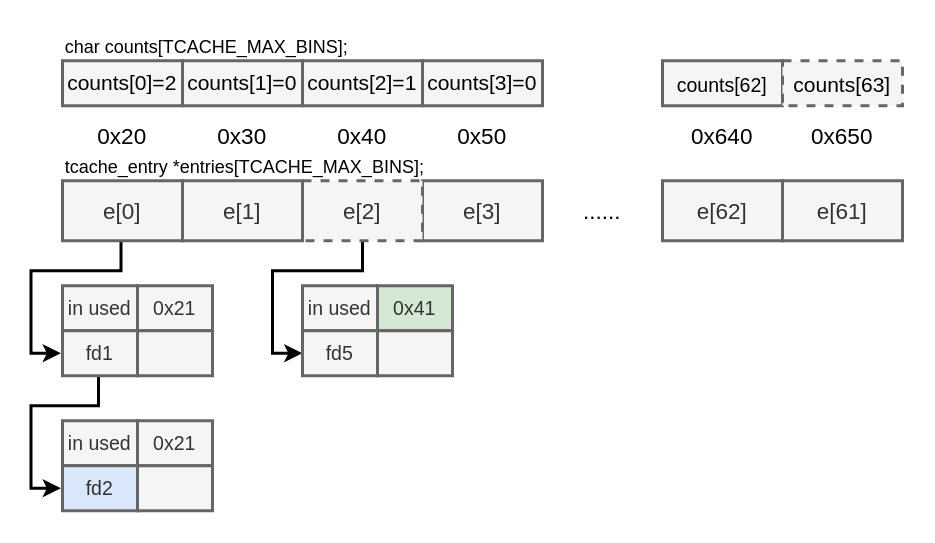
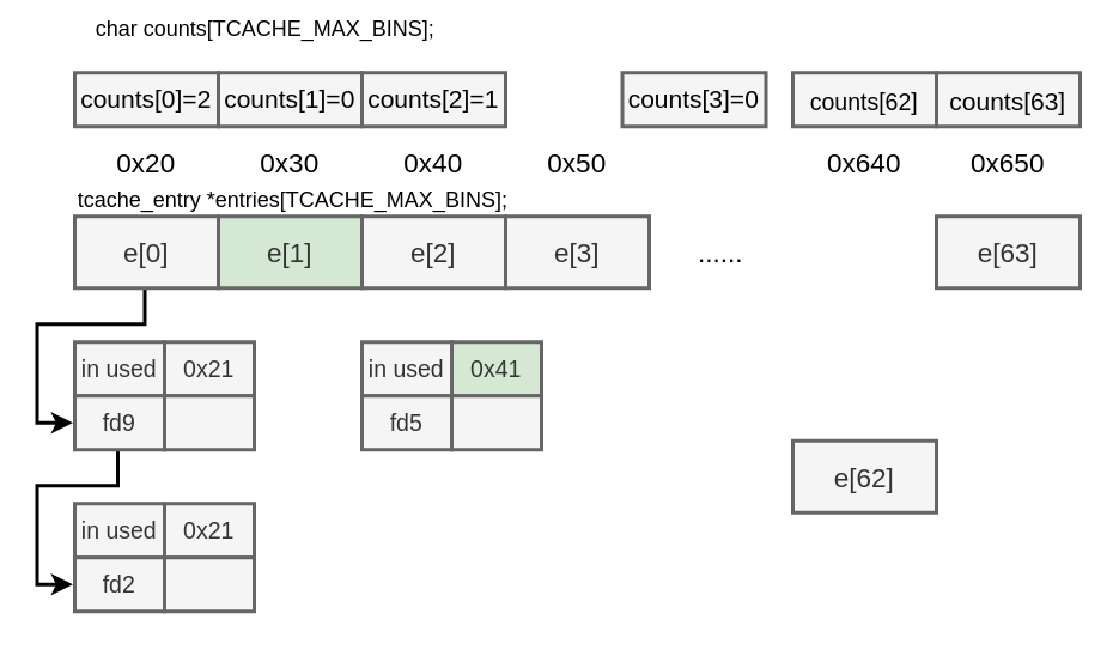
- <mxCell id="28" value="&lt;font style=&quot;font-size: 12px&quot;&gt;char counts[TCACHE_MAX_BINS];&lt;/font&gt;" style="text;html=1;strokeColor=none;fillColor=none;align=left;verticalAlign=middle;whiteSpace=wrap;rounded=0;fontSize=13;strokeWidth=2;" vertex="1" parent="1"><mxGeometry x="41" y="20" width="210" height="20" as="geometry" /></mxCell>
+ <mxCell id="28" value="&lt;font style=&quot;font-size: 12px&quot;&gt;char counts[TCACHE_MAX_BINS];&lt;/font&gt;" style="text;html=1;strokeColor=none;fillColor=none;align=left;verticalAlign=middle;whiteSpace=wrap;rounded=0;fontSize=13;strokeWidth=2;" vertex="1" parent="1"><mxGeometry x="51" y="5" width="210" height="20" as="geometry" /></mxCell>
- <mxCell id="31" value="&lt;font color=&quot;#000000&quot; style=&quot;font-size: 14px;&quot;&gt;&lt;span style=&quot;font-family: helvetica; font-size: 14px;&quot;&gt;counts[3]=&lt;/span&gt;&lt;span style=&quot;font-size: 14px;&quot;&gt;0&lt;/span&gt;&lt;/font&gt;" style="rounded=0;whiteSpace=wrap;html=1;fillColor=#f5f5f5;strokeColor=#666666;fontColor=#333333;fontSize=14;strokeWidth=2;" vertex="1" parent="1"><mxGeometry x="281" y="40" width="80" height="30" as="geometry" /></mxCell>
+ <mxCell id="31" value="&lt;font color=&quot;#000000&quot; style=&quot;font-size: 14px;&quot;&gt;&lt;span style=&quot;font-family: helvetica; font-size: 14px;&quot;&gt;counts[3]=&lt;/span&gt;&lt;span style=&quot;font-size: 14px;&quot;&gt;0&lt;/span&gt;&lt;/font&gt;" style="rounded=0;whiteSpace=wrap;html=1;fillColor=#f5f5f5;strokeColor=#666666;fontColor=#333333;fontSize=14;strokeWidth=2;" vertex="1" parent="1"><mxGeometry x="346" y="40" width="80" height="30" as="geometry" /></mxCell>
- <mxCell id="33" value="&lt;span style=&quot;font-family: &amp;#34;helvetica&amp;#34;&quot;&gt;&lt;font color=&quot;#000000&quot; style=&quot;font-size: 14px&quot;&gt;counts[63]&lt;/font&gt;&lt;/span&gt;" style="rounded=0;whiteSpace=wrap;html=1;fillColor=#f5f5f5;strokeColor=#666666;fontColor=#333333;fontSize=15;strokeWidth=2;dashed=1;" vertex="1" parent="1"><mxGeometry x="521" y="40" width="80" height="30" as="geometry" /></mxCell>
+ <mxCell id="33" value="&lt;span style=&quot;font-family: &amp;#34;helvetica&amp;#34;&quot;&gt;&lt;font color=&quot;#000000&quot; style=&quot;font-size: 14px&quot;&gt;counts[63]&lt;/font&gt;&lt;/span&gt;" style="rounded=0;whiteSpace=wrap;html=1;fillColor=#f5f5f5;strokeColor=#666666;fontColor=#333333;fontSize=15;strokeWidth=2;" vertex="1" parent="1"><mxGeometry x="521" y="40" width="80" height="30" as="geometry" /></mxCell>
- <mxCell id="9" value="&lt;span style=&quot;font-size: 15px&quot;&gt;e[1]&lt;/span&gt;" style="rounded=0;whiteSpace=wrap;html=1;fillColor=#f5f5f5;strokeColor=#666666;fontColor=#333333;fontSize=15;strokeWidth=2;" parent="1" vertex="1"><mxGeometry x="121" y="120" width="80" height="40" as="geometry" /></mxCell>
+ <mxCell id="9" value="&lt;span style=&quot;font-size: 15px&quot;&gt;e[1]&lt;/span&gt;" style="rounded=0;whiteSpace=wrap;html=1;fillColor=#d5e8d4;strokeColor=#666666;fontColor=#333333;fontSize=15;strokeWidth=2;" parent="1" vertex="1"><mxGeometry x="121" y="120" width="80" height="40" as="geometry" /></mxCell>
- <mxCell id="8" value="&lt;span style=&quot;font-size: 15px&quot;&gt;e[2]&lt;/span&gt;" style="rounded=0;whiteSpace=wrap;html=1;fillColor=#f5f5f5;strokeColor=#666666;fontColor=#333333;fontSize=15;strokeWidth=2;dashed=1;" parent="1" vertex="1"><mxGeometry x="201" y="120" width="80" height="40" as="geometry" /></mxCell>
+ <mxCell id="8" value="&lt;span style=&quot;font-size: 15px&quot;&gt;e[2]&lt;/span&gt;" style="rounded=0;whiteSpace=wrap;html=1;fillColor=#f5f5f5;strokeColor=#666666;fontColor=#333333;fontSize=15;strokeWidth=2;" parent="1" vertex="1"><mxGeometry x="201" y="120" width="80" height="40" as="geometry" /></mxCell>
- <mxCell id="5" value="&lt;span style=&quot;font-size: 15px&quot;&gt;e[62]&lt;/span&gt;" style="rounded=0;whiteSpace=wrap;html=1;fillColor=#f5f5f5;strokeColor=#666666;fontColor=#333333;fontSize=15;strokeWidth=2;" parent="1" vertex="1"><mxGeometry x="441" y="120" width="80" height="40" as="geometry" /></mxCell>
+ <mxCell id="5" value="&lt;span style=&quot;font-size: 15px&quot;&gt;e[62]&lt;/span&gt;" style="rounded=0;whiteSpace=wrap;html=1;fillColor=#f5f5f5;strokeColor=#666666;fontColor=#333333;fontSize=15;strokeWidth=2;" parent="1" vertex="1"><mxGeometry x="441" y="245" width="80" height="40" as="geometry" /></mxCell>
- <mxCell id="4" value="&lt;span style=&quot;font-size: 15px&quot;&gt;e[61]&lt;/span&gt;" style="rounded=0;whiteSpace=wrap;html=1;fillColor=#f5f5f5;strokeColor=#666666;fontColor=#333333;fontSize=15;strokeWidth=2;" parent="1" vertex="1"><mxGeometry x="521" y="120" width="80" height="40" as="geometry" /></mxCell>
+ <mxCell id="4" value="&lt;span style=&quot;font-size: 15px&quot;&gt;e[63]&lt;/span&gt;" style="rounded=0;whiteSpace=wrap;html=1;fillColor=#f5f5f5;strokeColor=#666666;fontColor=#333333;fontSize=15;strokeWidth=2;" parent="1" vertex="1"><mxGeometry x="521" y="120" width="80" height="40" as="geometry" /></mxCell>
- <mxCell id="7" style="edgeStyle=orthogonalEdgeStyle;rounded=0;orthogonalLoop=1;jettySize=auto;html=1;exitX=0.5;exitY=1;exitDx=0;exitDy=0;entryX=0;entryY=0.5;entryDx=0;entryDy=0;fontSize=15;strokeWidth=2;" edge="1" parent="1" source="8" target="36"><mxGeometry relative="1" as="geometry"><Array as="points"><mxPoint x="241" y="180" /><mxPoint x="181" y="180" /><mxPoint x="181" y="235" /></Array></mxGeometry></mxCell>
- <mxCell id="19" value="fd1" style="rounded=0;whiteSpace=wrap;html=1;fillColor=#f5f5f5;strokeColor=#666666;fontColor=#333333;fontSize=13;strokeWidth=2;" parent="1" vertex="1"><mxGeometry x="41" y="220" width="50" height="30" as="geometry" /></mxCell>
+ <mxCell id="19" value="fd9" style="rounded=0;whiteSpace=wrap;html=1;fillColor=#f5f5f5;strokeColor=#666666;fontColor=#333333;fontSize=13;strokeWidth=2;" parent="1" vertex="1"><mxGeometry x="41" y="220" width="50" height="30" as="geometry" /></mxCell>
- <mxCell id="23" value="fd2" style="rounded=0;whiteSpace=wrap;html=1;fillColor=#dae8fc;strokeColor=#666666;fontColor=#333333;fontSize=13;strokeWidth=2;" parent="1" vertex="1"><mxGeometry x="41" y="310" width="50" height="30" as="geometry" /></mxCell>
+ <mxCell id="23" value="fd2" style="rounded=0;whiteSpace=wrap;html=1;fillColor=#f5f5f5;strokeColor=#666666;fontColor=#333333;fontSize=13;strokeWidth=2;" parent="1" vertex="1"><mxGeometry x="41" y="310" width="50" height="30" as="geometry" /></mxCell>
